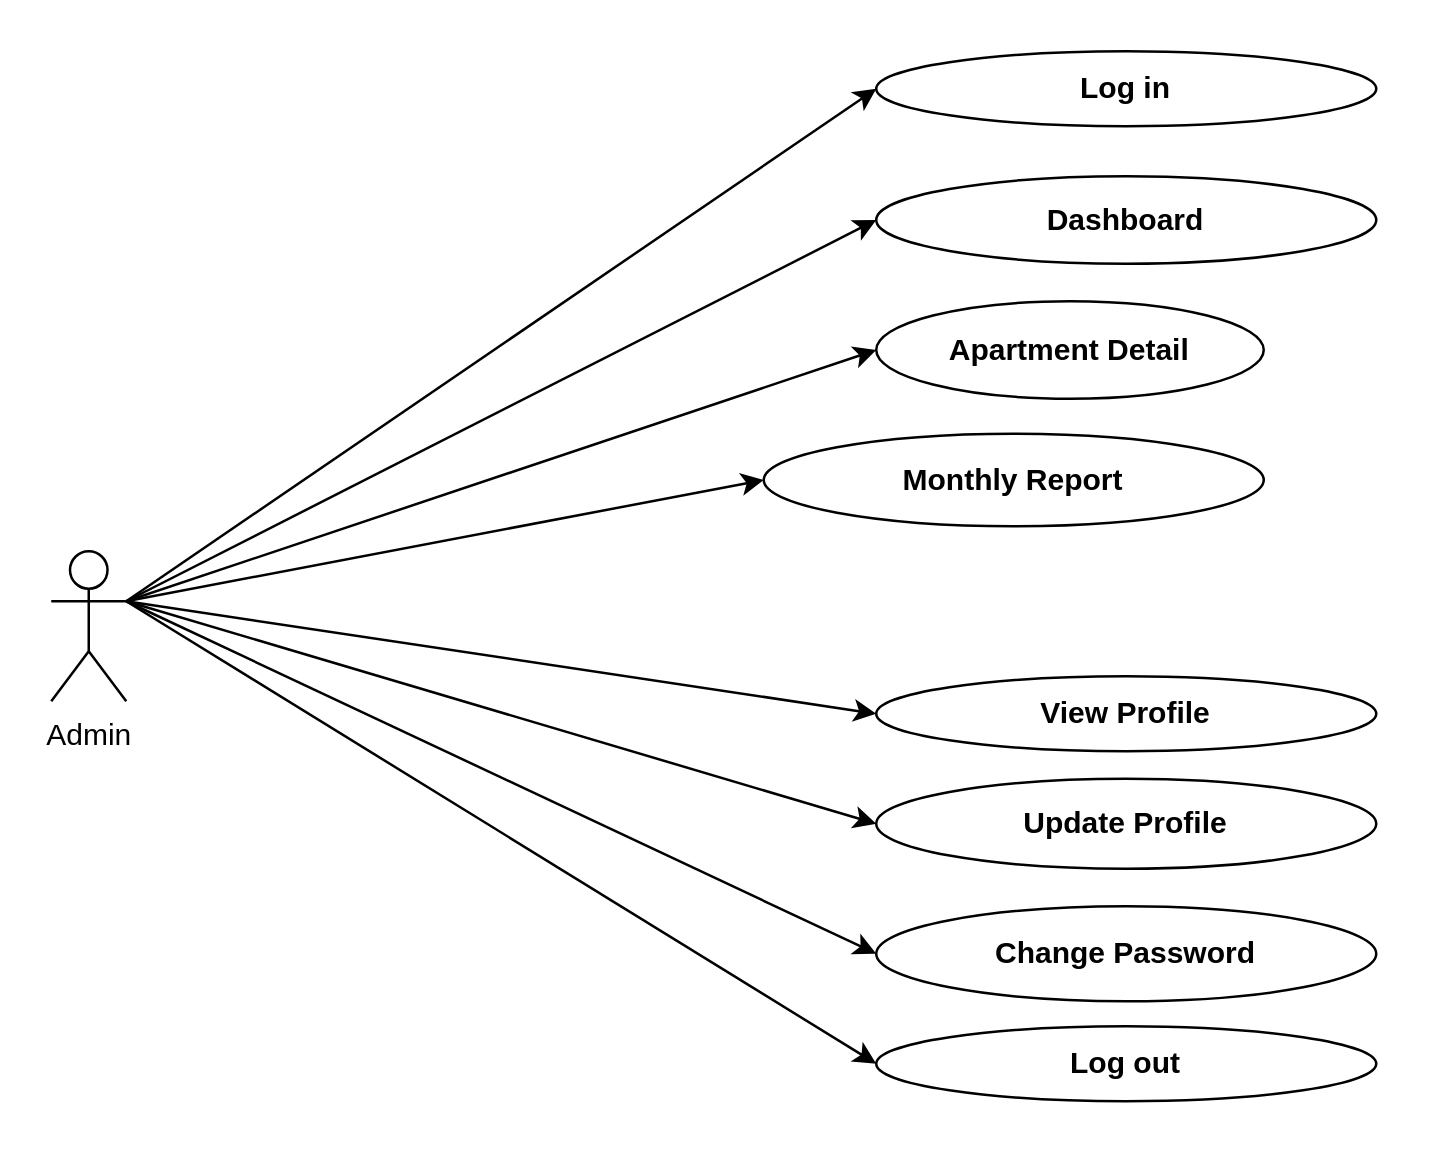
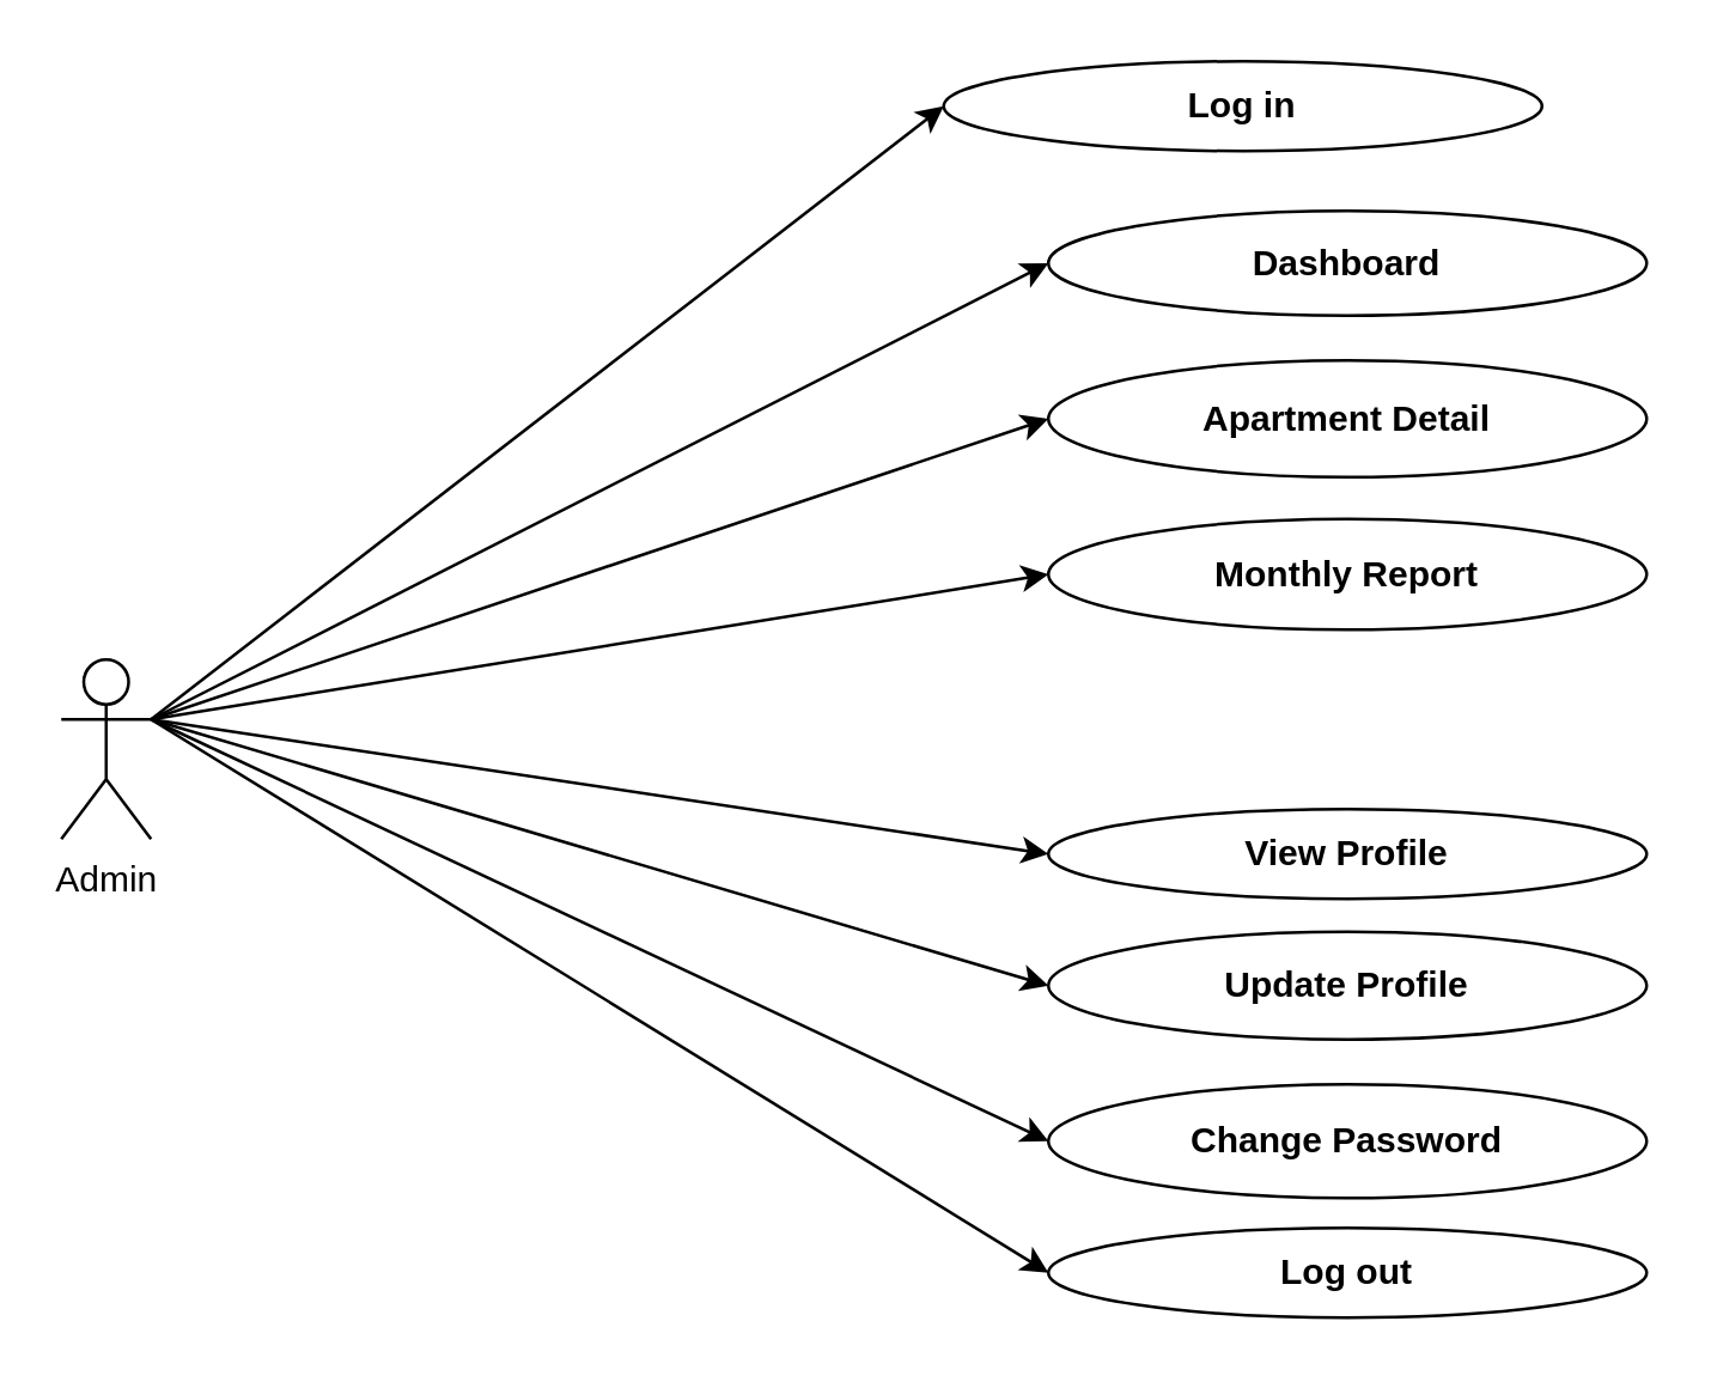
- <mxCell id="3" value="&lt;b&gt;Log in&lt;/b&gt;" style="ellipse;whiteSpace=wrap;html=1;" parent="1" vertex="1"><mxGeometry x="350" y="20" width="200" height="30" as="geometry" /></mxCell>
+ <mxCell id="3" value="&lt;b&gt;Log in&lt;/b&gt;" style="ellipse;whiteSpace=wrap;html=1;" parent="1" vertex="1"><mxGeometry x="315" y="20" width="200" height="30" as="geometry" /></mxCell>
- <mxCell id="5" value="&lt;b&gt;Apartment Detail&lt;/b&gt;" style="ellipse;whiteSpace=wrap;html=1;" parent="1" vertex="1"><mxGeometry x="350" y="120" width="155" height="39" as="geometry" /></mxCell>
+ <mxCell id="5" value="&lt;b&gt;Apartment Detail&lt;/b&gt;" style="ellipse;whiteSpace=wrap;html=1;" parent="1" vertex="1"><mxGeometry x="350" y="120" width="200" height="39" as="geometry" /></mxCell>
- <mxCell id="6" value="&lt;b&gt;Monthly Report&lt;/b&gt;" style="ellipse;whiteSpace=wrap;html=1;" parent="1" vertex="1"><mxGeometry x="305" y="173" width="200" height="37" as="geometry" /></mxCell>
+ <mxCell id="6" value="&lt;b&gt;Monthly Report&lt;/b&gt;" style="ellipse;whiteSpace=wrap;html=1;" parent="1" vertex="1"><mxGeometry x="350" y="173" width="200" height="37" as="geometry" /></mxCell>
